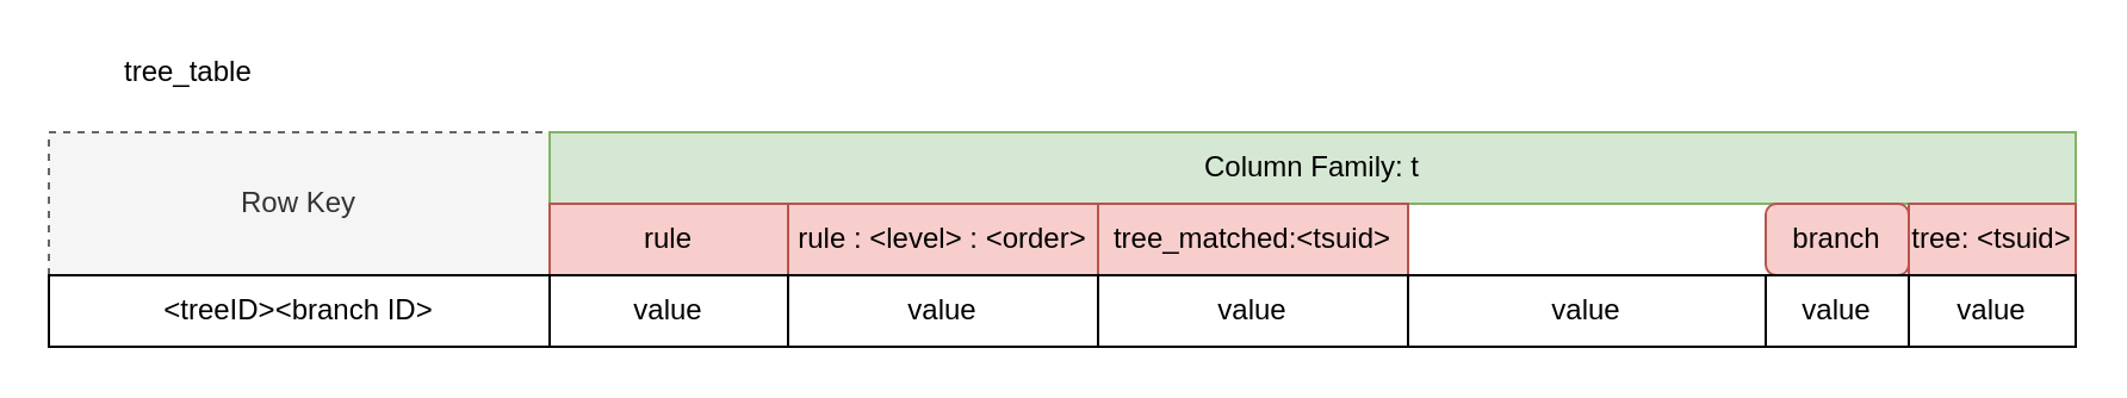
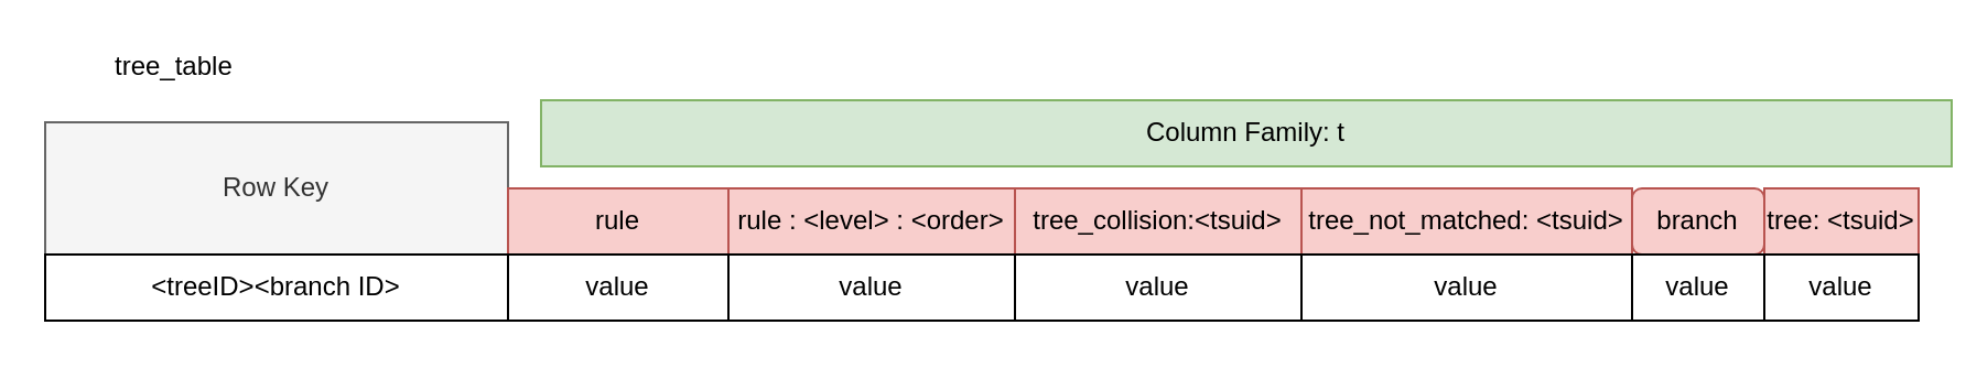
- <mxCell id="3" value="Column Family: t" style="rounded=0;whiteSpace=wrap;html=1;fillColor=#d5e8d4;strokeColor=#82b366;" vertex="1" parent="1"><mxGeometry x="230" y="55" width="640" height="30" as="geometry" /></mxCell>
+ <mxCell id="3" value="Column Family: t" style="rounded=0;whiteSpace=wrap;html=1;fillColor=#d5e8d4;strokeColor=#82b366;" vertex="1" parent="1"><mxGeometry x="245" y="45" width="640" height="30" as="geometry" /></mxCell>
- <mxCell id="2" value="Row Key" style="rounded=0;whiteSpace=wrap;html=1;fillColor=#f5f5f5;strokeColor=#666666;fontColor=#333333;dashed=1;" vertex="1" parent="1"><mxGeometry x="20" y="55" width="210" height="60" as="geometry" /></mxCell>
+ <mxCell id="2" value="Row Key" style="rounded=0;whiteSpace=wrap;html=1;fillColor=#f5f5f5;strokeColor=#666666;fontColor=#333333;" vertex="1" parent="1"><mxGeometry x="20" y="55" width="210" height="60" as="geometry" /></mxCell>
- <mxCell id="10" value="tree_matched:&amp;lt;tsuid&amp;gt;" style="rounded=0;whiteSpace=wrap;html=1;fillColor=#f8cecc;strokeColor=#b85450;" vertex="1" parent="1"><mxGeometry x="460" y="85" width="130" height="30" as="geometry" /></mxCell>
+ <mxCell id="10" value="tree_collision:&amp;lt;tsuid&amp;gt;" style="rounded=0;whiteSpace=wrap;html=1;fillColor=#f8cecc;strokeColor=#b85450;" vertex="1" parent="1"><mxGeometry x="460" y="85" width="130" height="30" as="geometry" /></mxCell>
+ <mxCell id="11" value="tree_not_matched: &amp;lt;tsuid&amp;gt;" style="rounded=0;whiteSpace=wrap;html=1;fillColor=#f8cecc;strokeColor=#b85450;" vertex="1" parent="1"><mxGeometry x="590" y="85" width="150" height="30" as="geometry" /></mxCell>
